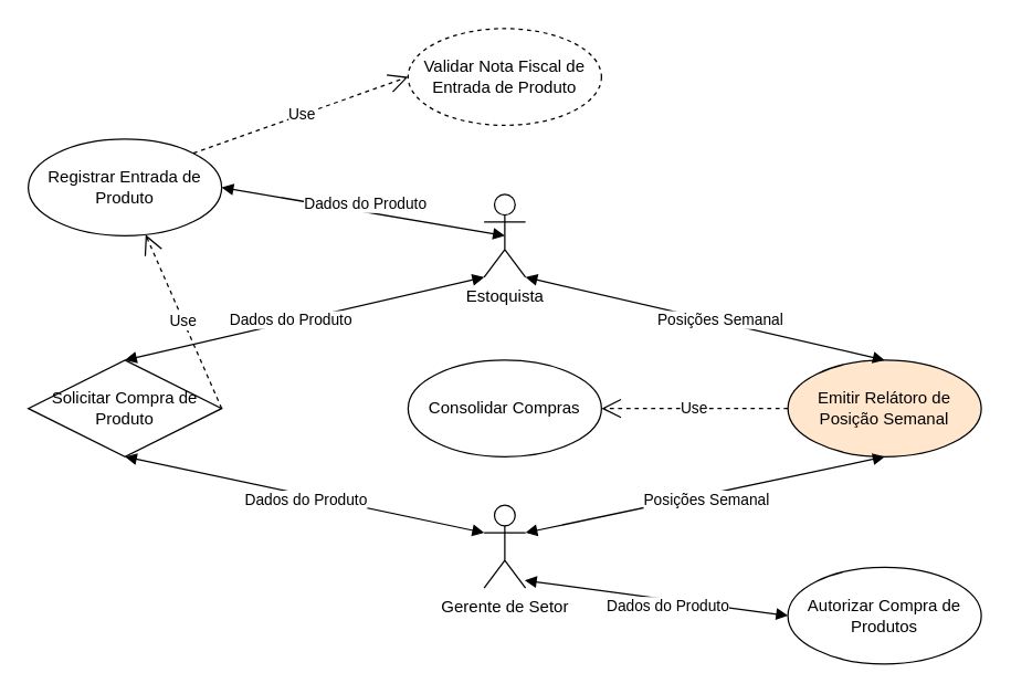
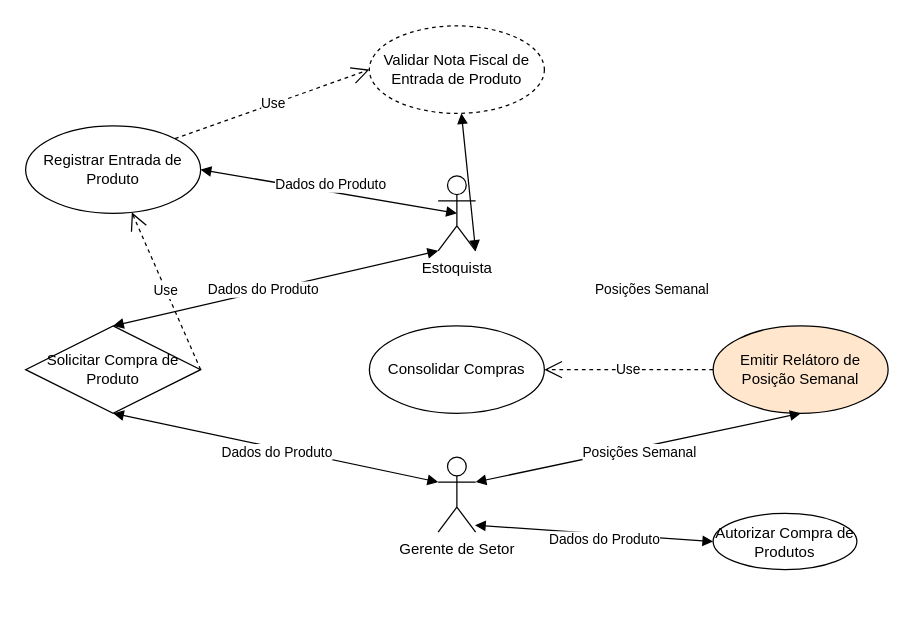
- <mxCell id="14" value="" style="endArrow=block;startArrow=block;endFill=1;startFill=1;html=1;rounded=0;entryX=0.5;entryY=0;entryDx=0;entryDy=0;exitX=1;exitY=1;exitDx=0;exitDy=0;exitPerimeter=0;" edge="1" parent="1" source="2" target="10"><mxGeometry width="160" relative="1" as="geometry"><mxPoint x="320" y="200" as="sourcePoint" /><mxPoint x="415" y="295" as="targetPoint" /></mxGeometry></mxCell>
+ <mxCell id="14" value="" style="endArrow=block;startArrow=block;endFill=1;startFill=1;html=1;rounded=0;exitX=1;exitY=1;exitDx=0;exitDy=0;exitPerimeter=0;" edge="1" parent="1" source="2" target="20"><mxGeometry width="160" relative="1" as="geometry"><mxPoint x="320" y="200" as="sourcePoint" /><mxPoint x="415" y="295" as="targetPoint" /></mxGeometry></mxCell>
- <mxCell id="4" value="Autorizar Compra de Produtos" style="ellipse;whiteSpace=wrap;html=1;" vertex="1" parent="1"><mxGeometry x="570" y="410" width="140" height="70" as="geometry" /></mxCell>
+ <mxCell id="4" value="Autorizar Compra de Produtos" style="ellipse;whiteSpace=wrap;html=1;" vertex="1" parent="1"><mxGeometry x="570" y="410" width="115" height="45" as="geometry" /></mxCell>
